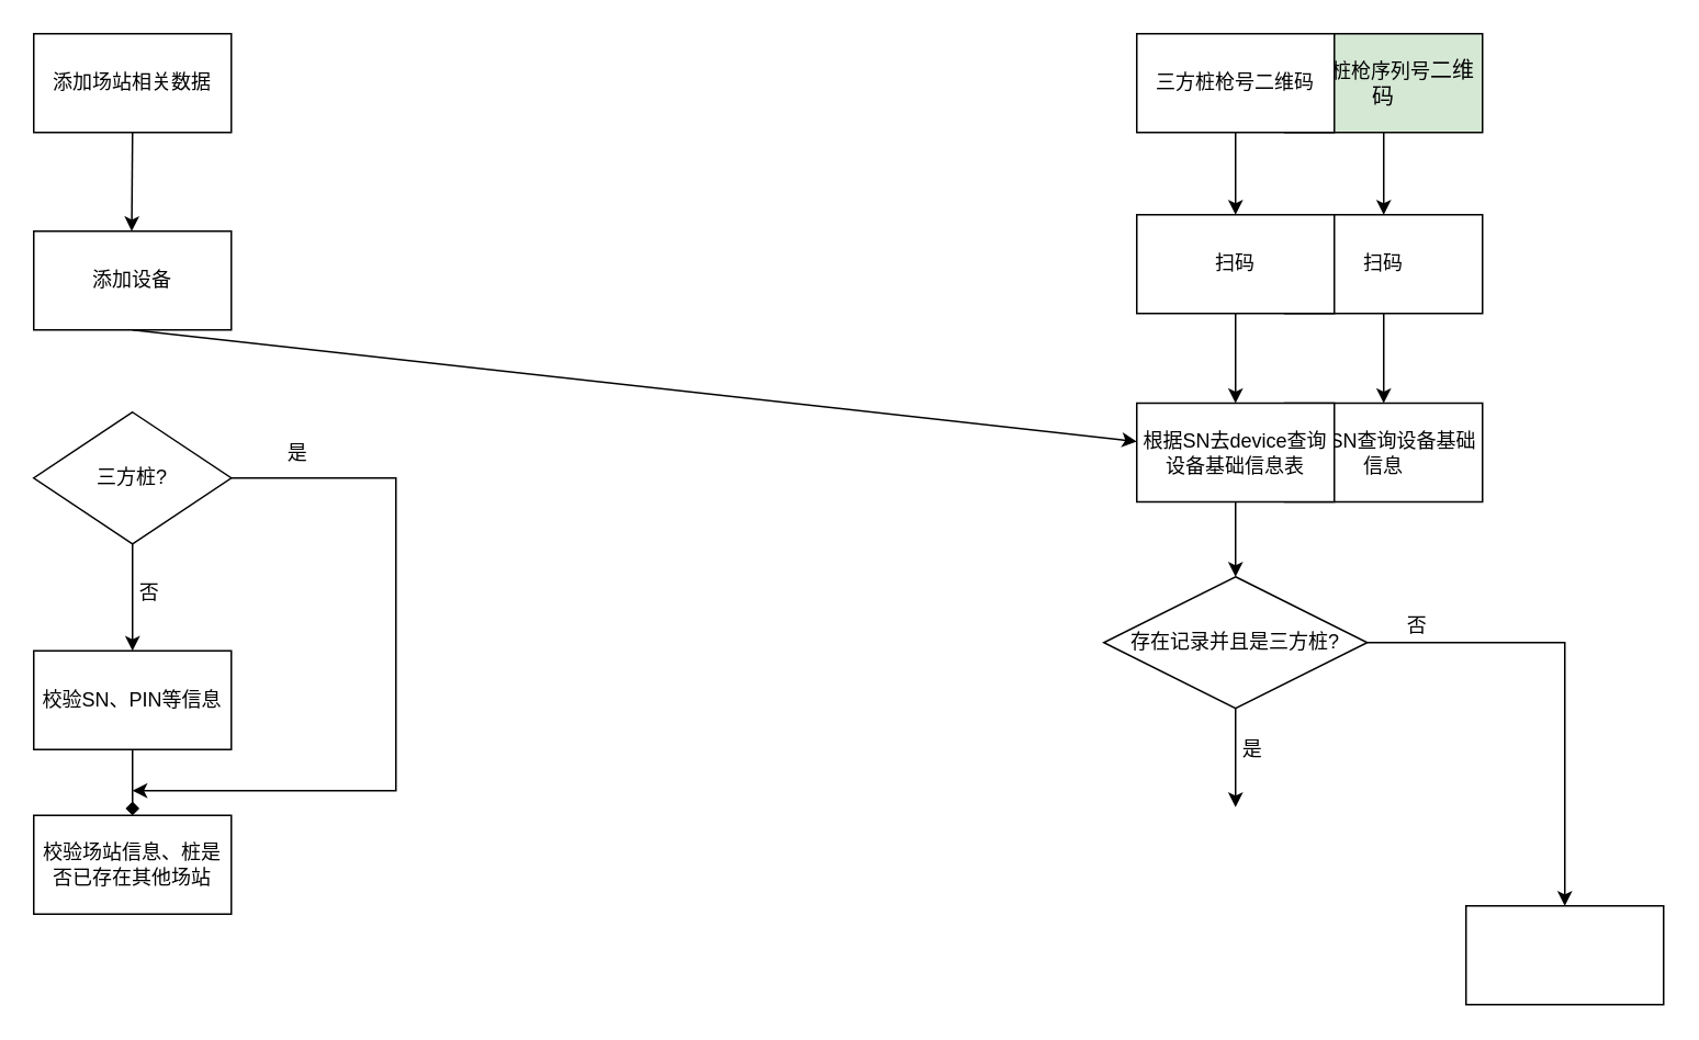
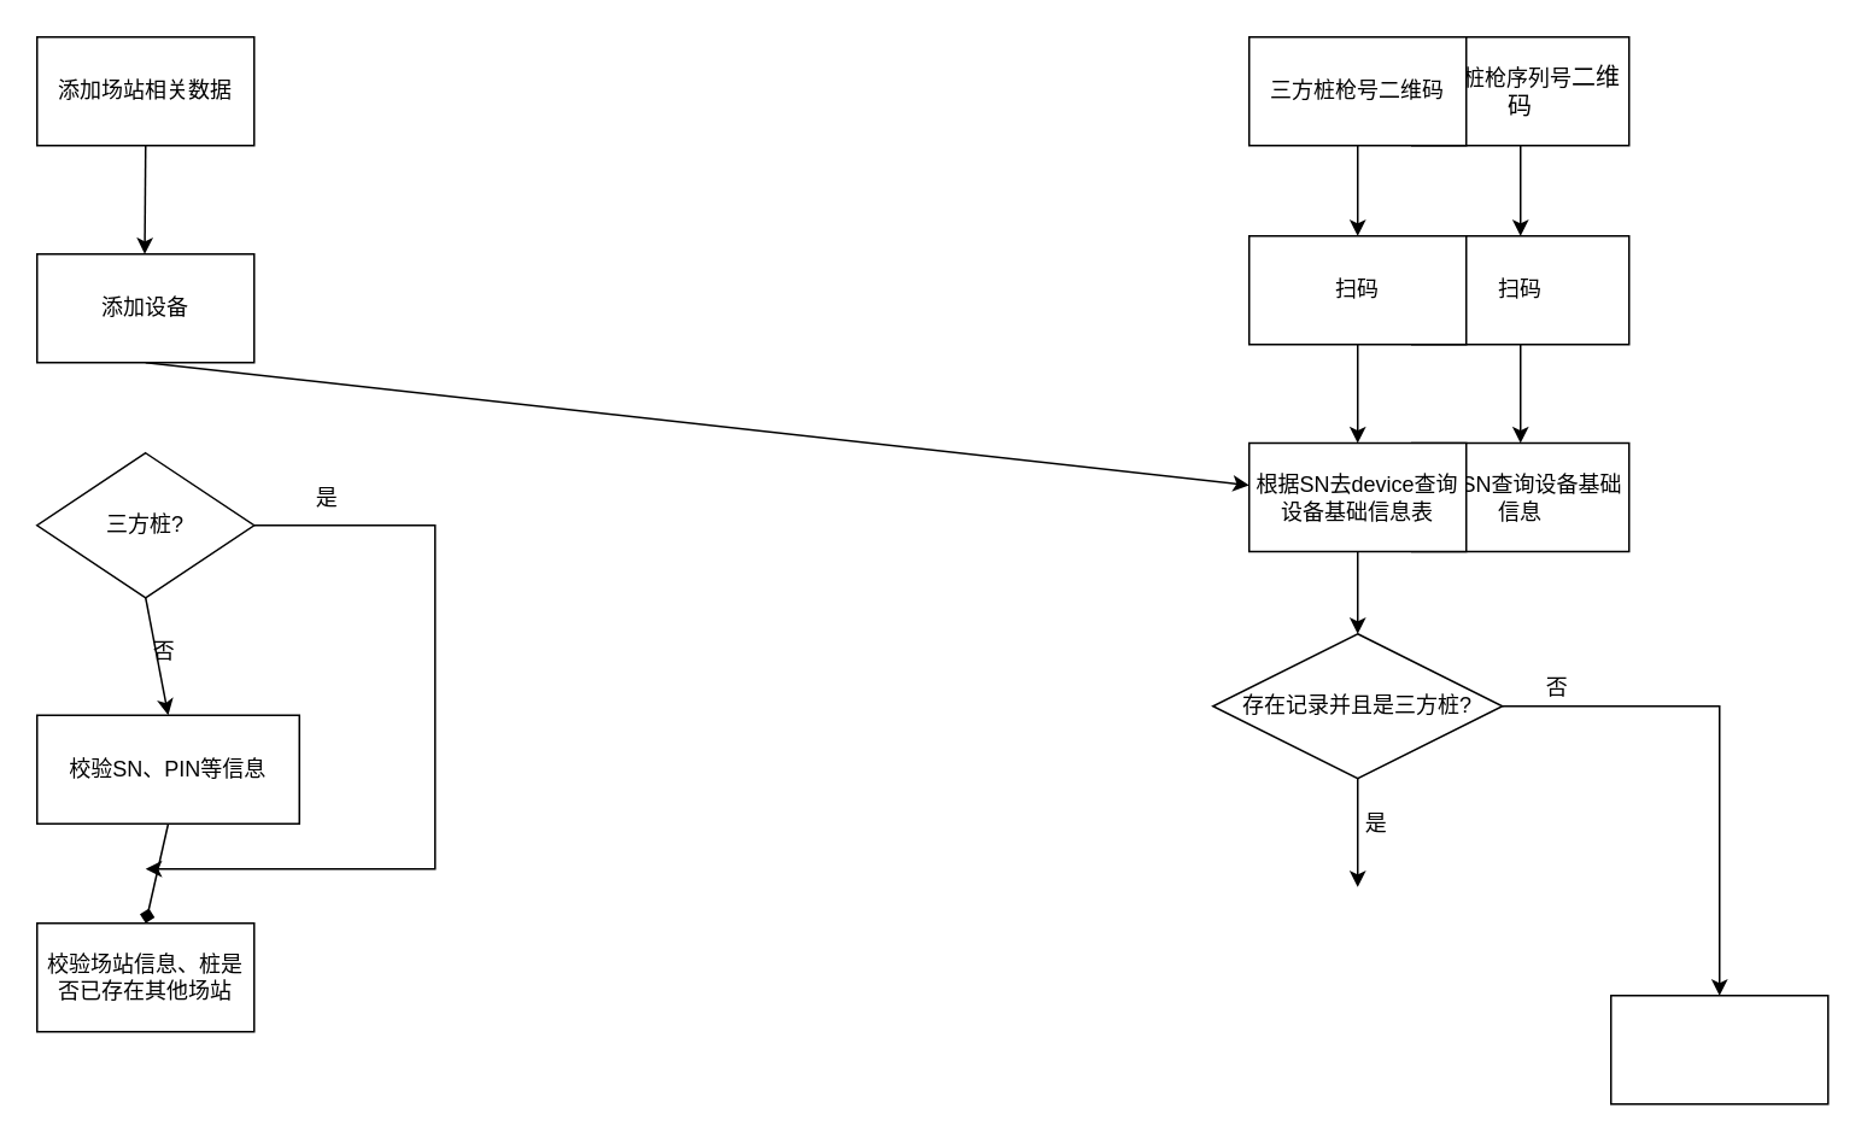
- <mxCell id="14" value="三方桩枪序列号&lt;span style=&quot;font-size: 13.333px;&quot;&gt;二维码&lt;/span&gt;" style="rounded=0;whiteSpace=wrap;html=1;fillColor=#d5e8d4;" vertex="1" parent="1"><mxGeometry x="780" y="20" width="120" height="60" as="geometry" /></mxCell>
+ <mxCell id="14" value="三方桩枪序列号&lt;span style=&quot;font-size: 13.333px;&quot;&gt;二维码&lt;/span&gt;" style="rounded=0;whiteSpace=wrap;html=1;" vertex="1" parent="1"><mxGeometry x="780" y="20" width="120" height="60" as="geometry" /></mxCell>
- <mxCell id="9" value="校验SN、PIN等信息" style="rounded=0;whiteSpace=wrap;html=1;" vertex="1" parent="1"><mxGeometry x="20" y="395" width="120" height="60" as="geometry" /></mxCell>
+ <mxCell id="9" value="校验SN、PIN等信息" style="rounded=0;whiteSpace=wrap;html=1;" vertex="1" parent="1"><mxGeometry x="20" y="395" width="145" height="60" as="geometry" /></mxCell>
- <mxCell id="12" value="校验场站信息、桩是否已存在其他场站" style="rounded=0;whiteSpace=wrap;html=1;" vertex="1" parent="1"><mxGeometry x="20" y="495" width="120" height="60" as="geometry" /></mxCell>
+ <mxCell id="12" value="校验场站信息、桩是否已存在其他场站" style="rounded=0;whiteSpace=wrap;html=1;" vertex="1" parent="1"><mxGeometry x="20" y="510" width="120" height="60" as="geometry" /></mxCell>
